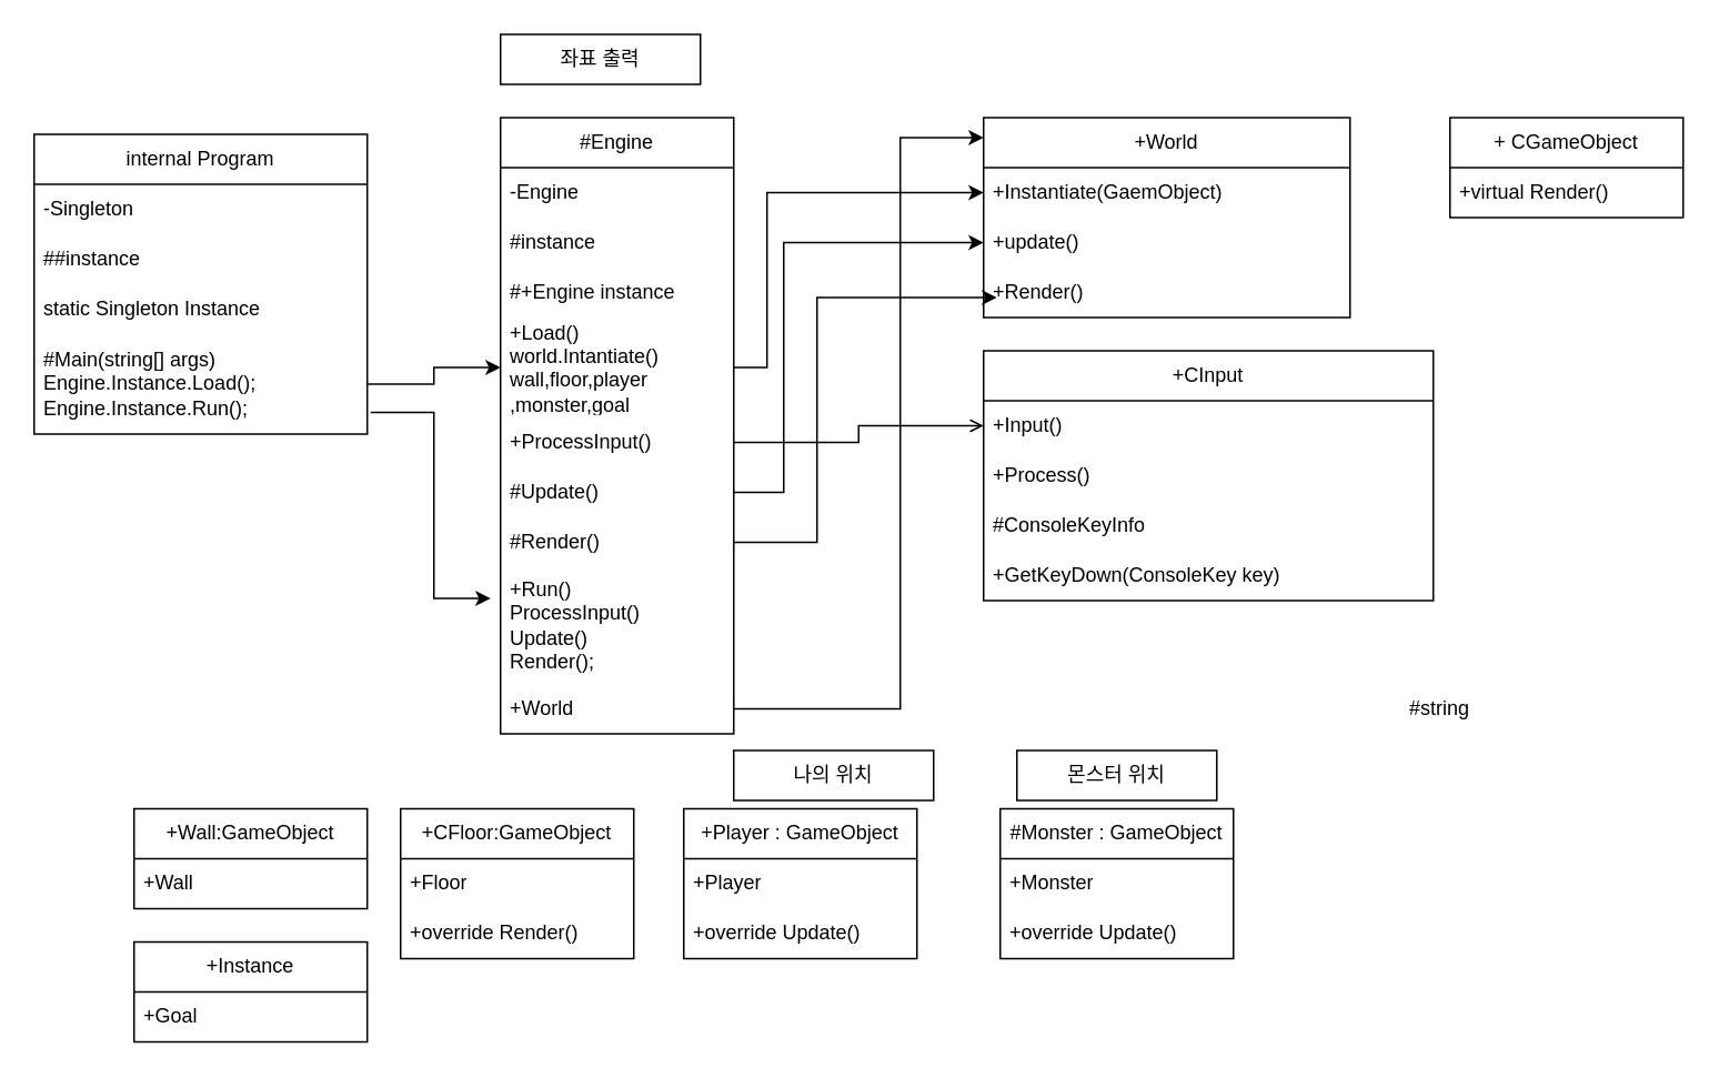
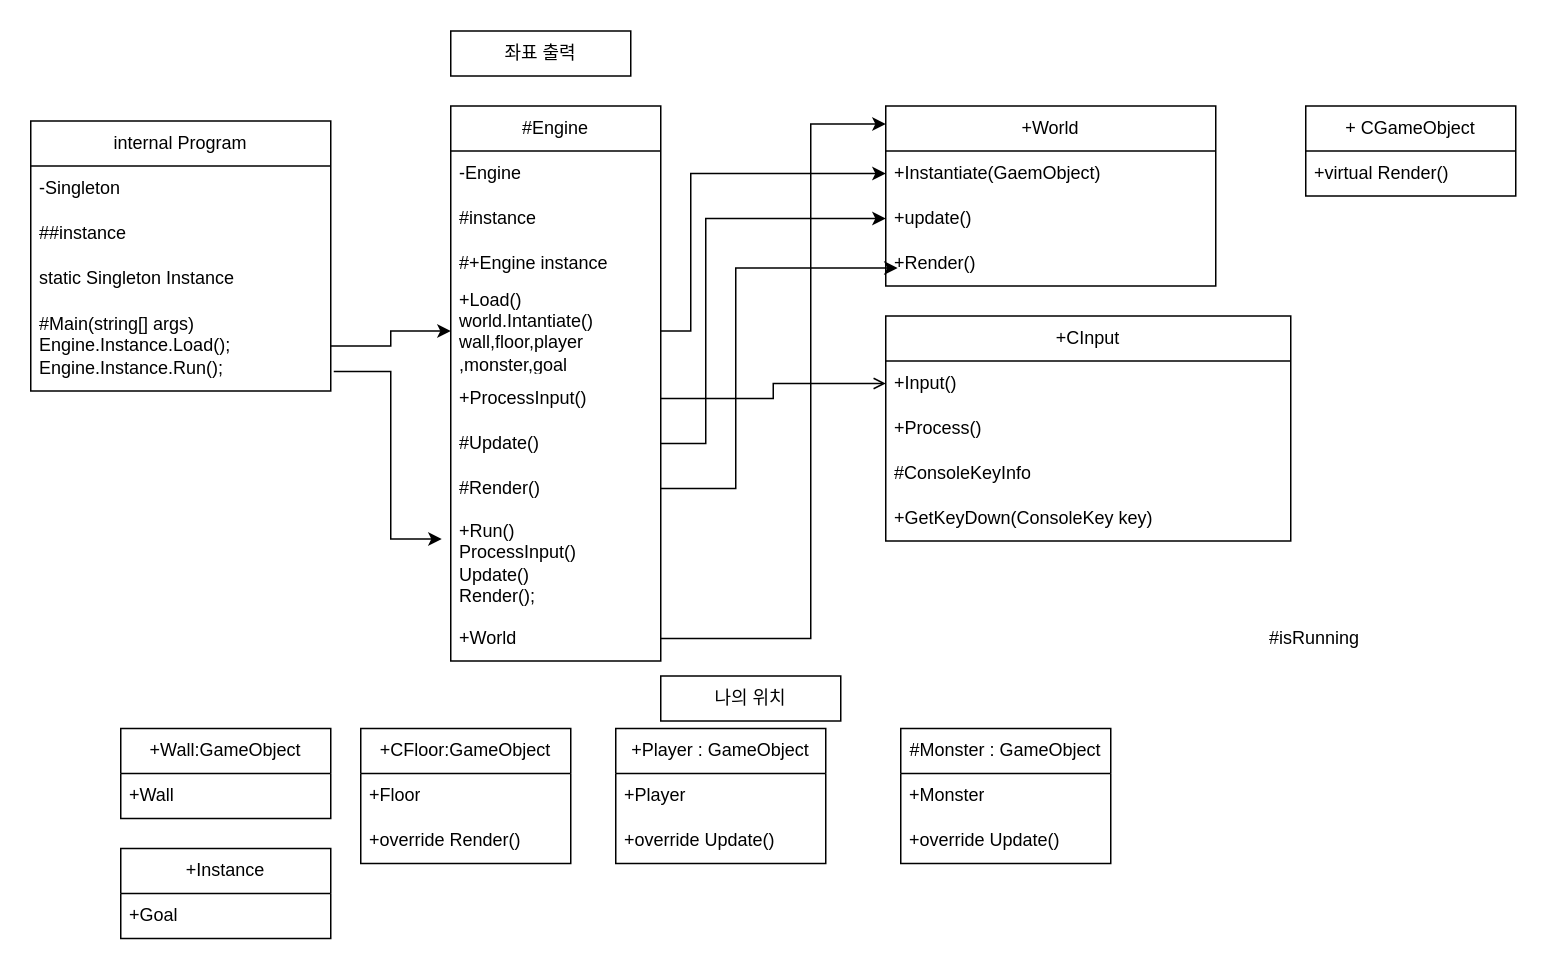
- <mxCell id="48" value="#string" style="text;strokeColor=none;fillColor=none;align=left;verticalAlign=middle;spacingLeft=4;spacingRight=4;overflow=hidden;points=[[0,0.5],[1,0.5]];portConstraint=eastwest;rotatable=0;whiteSpace=wrap;html=1;" vertex="1" parent="1"><mxGeometry x="840" y="410" width="140" height="30" as="geometry" /></mxCell>
+ <mxCell id="48" value="#isRunning" style="text;strokeColor=none;fillColor=none;align=left;verticalAlign=middle;spacingLeft=4;spacingRight=4;overflow=hidden;points=[[0,0.5],[1,0.5]];portConstraint=eastwest;rotatable=0;whiteSpace=wrap;html=1;" vertex="1" parent="1"><mxGeometry x="840" y="410" width="140" height="30" as="geometry" /></mxCell>
- <mxCell id="50" value="몬스터 위치" style="rounded=0;whiteSpace=wrap;html=1;" vertex="1" parent="1"><mxGeometry x="610" y="450" width="120" height="30" as="geometry" /></mxCell>
